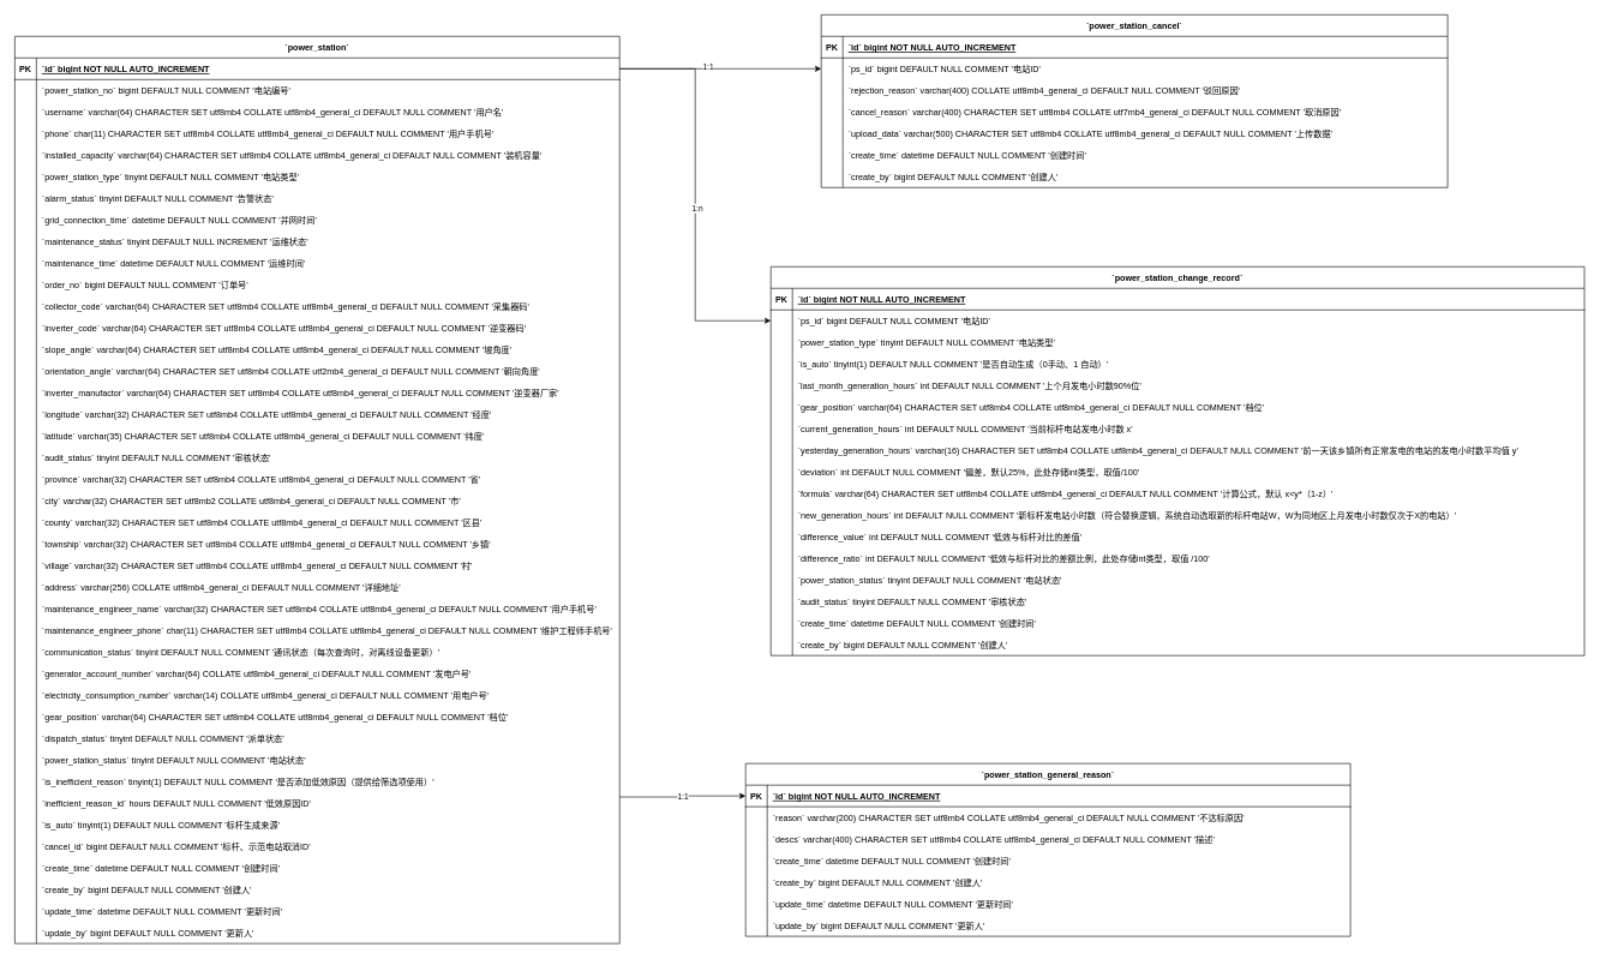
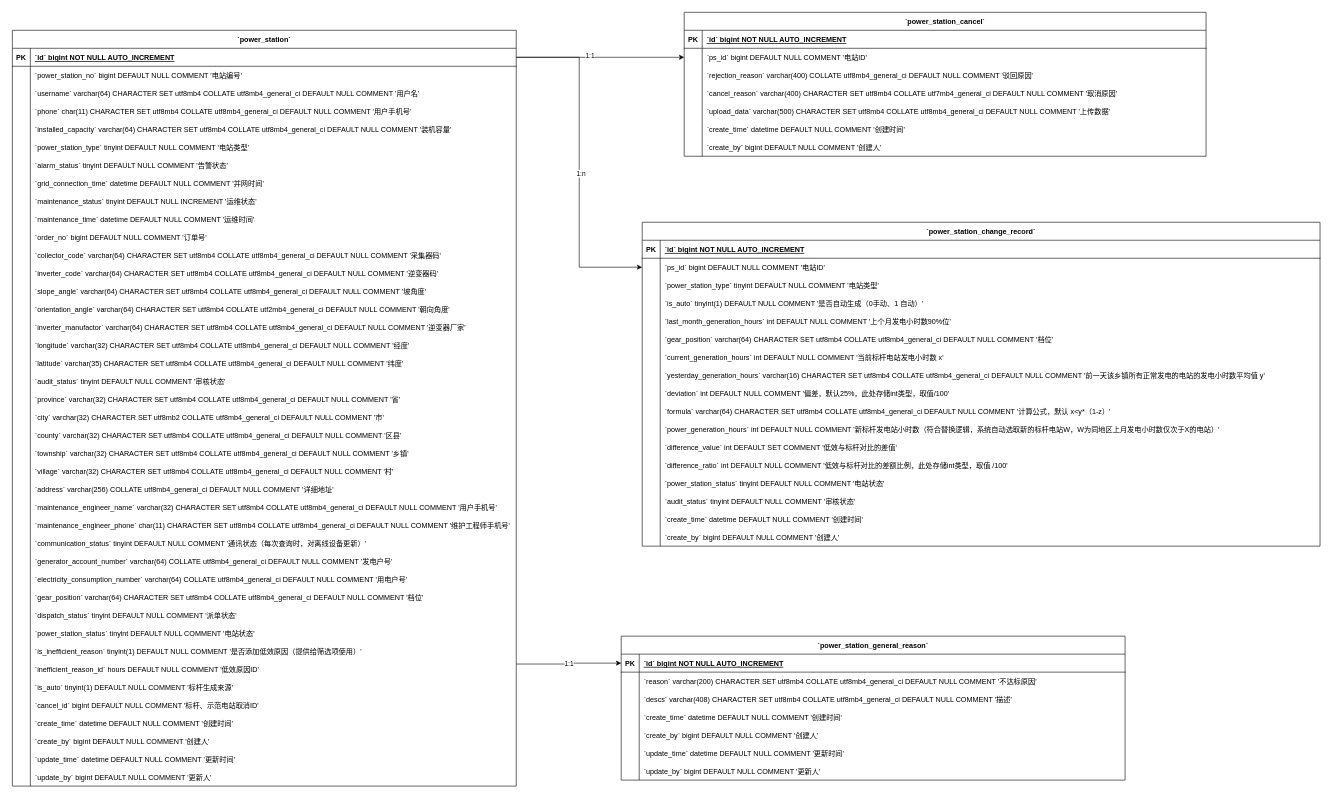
- <mxCell id="206" value="`new_generation_hours` int DEFAULT NULL COMMENT '新标杆发电站小时数（符合替换逻辑，系统自动选取新的标杆电站W，W为同地区上月发电小时数仅次于X的电站）'" style="shape=partialRectangle;overflow=hidden;connectable=0;fillColor=none;align=left;strokeColor=inherit;top=0;left=0;bottom=0;right=0;spacingLeft=6;" vertex="1" parent="204"><mxGeometry x="30" width="1100" height="30" as="geometry"><mxRectangle width="1100" height="30" as="alternateBounds" /></mxGeometry></mxCell>
+ <mxCell id="206" value="`power_generation_hours` int DEFAULT NULL COMMENT '新标杆发电站小时数（符合替换逻辑，系统自动选取新的标杆电站W，W为同地区上月发电小时数仅次于X的电站）'" style="shape=partialRectangle;overflow=hidden;connectable=0;fillColor=none;align=left;strokeColor=inherit;top=0;left=0;bottom=0;right=0;spacingLeft=6;" vertex="1" parent="204"><mxGeometry x="30" width="1100" height="30" as="geometry"><mxRectangle width="1100" height="30" as="alternateBounds" /></mxGeometry></mxCell>
- <mxCell id="209" value="`difference_value` int DEFAULT NULL COMMENT '低效与标杆对比的差值'" style="shape=partialRectangle;overflow=hidden;connectable=0;fillColor=none;align=left;strokeColor=inherit;top=0;left=0;bottom=0;right=0;spacingLeft=6;" vertex="1" parent="207"><mxGeometry x="30" width="1100" height="30" as="geometry"><mxRectangle width="1100" height="30" as="alternateBounds" /></mxGeometry></mxCell>
+ <mxCell id="209" value="`difference_value` int DEFAULT SET COMMENT '低效与标杆对比的差值'" style="shape=partialRectangle;overflow=hidden;connectable=0;fillColor=none;align=left;strokeColor=inherit;top=0;left=0;bottom=0;right=0;spacingLeft=6;" vertex="1" parent="207"><mxGeometry x="30" width="1100" height="30" as="geometry"><mxRectangle width="1100" height="30" as="alternateBounds" /></mxGeometry></mxCell>
- <mxCell id="92" value="`electricity_consumption_number` varchar(14) COLLATE utf8mb4_general_ci DEFAULT NULL COMMENT '用电户号'" style="shape=partialRectangle;overflow=hidden;connectable=0;fillColor=none;align=left;strokeColor=inherit;top=0;left=0;bottom=0;right=0;spacingLeft=6;" vertex="1" parent="90"><mxGeometry x="30" width="810" height="30" as="geometry"><mxRectangle width="810" height="30" as="alternateBounds" /></mxGeometry></mxCell>
+ <mxCell id="92" value="`electricity_consumption_number` varchar(64) COLLATE utf8mb4_general_ci DEFAULT NULL COMMENT '用电户号'" style="shape=partialRectangle;overflow=hidden;connectable=0;fillColor=none;align=left;strokeColor=inherit;top=0;left=0;bottom=0;right=0;spacingLeft=6;" vertex="1" parent="90"><mxGeometry x="30" width="810" height="30" as="geometry"><mxRectangle width="810" height="30" as="alternateBounds" /></mxGeometry></mxCell>
- <mxCell id="159" value="`descs` varchar(400) CHARACTER SET utf8mb4 COLLATE utf8mb4_general_ci DEFAULT NULL COMMENT '描述'" style="shape=partialRectangle;overflow=hidden;connectable=0;fillColor=none;align=left;strokeColor=inherit;top=0;left=0;bottom=0;right=0;spacingLeft=6;" vertex="1" parent="157"><mxGeometry x="30" width="810" height="30" as="geometry"><mxRectangle width="810" height="30" as="alternateBounds" /></mxGeometry></mxCell>
+ <mxCell id="159" value="`descs` varchar(408) CHARACTER SET utf8mb4 COLLATE utf8mb4_general_ci DEFAULT NULL COMMENT '描述'" style="shape=partialRectangle;overflow=hidden;connectable=0;fillColor=none;align=left;strokeColor=inherit;top=0;left=0;bottom=0;right=0;spacingLeft=6;" vertex="1" parent="157"><mxGeometry x="30" width="810" height="30" as="geometry"><mxRectangle width="810" height="30" as="alternateBounds" /></mxGeometry></mxCell>
